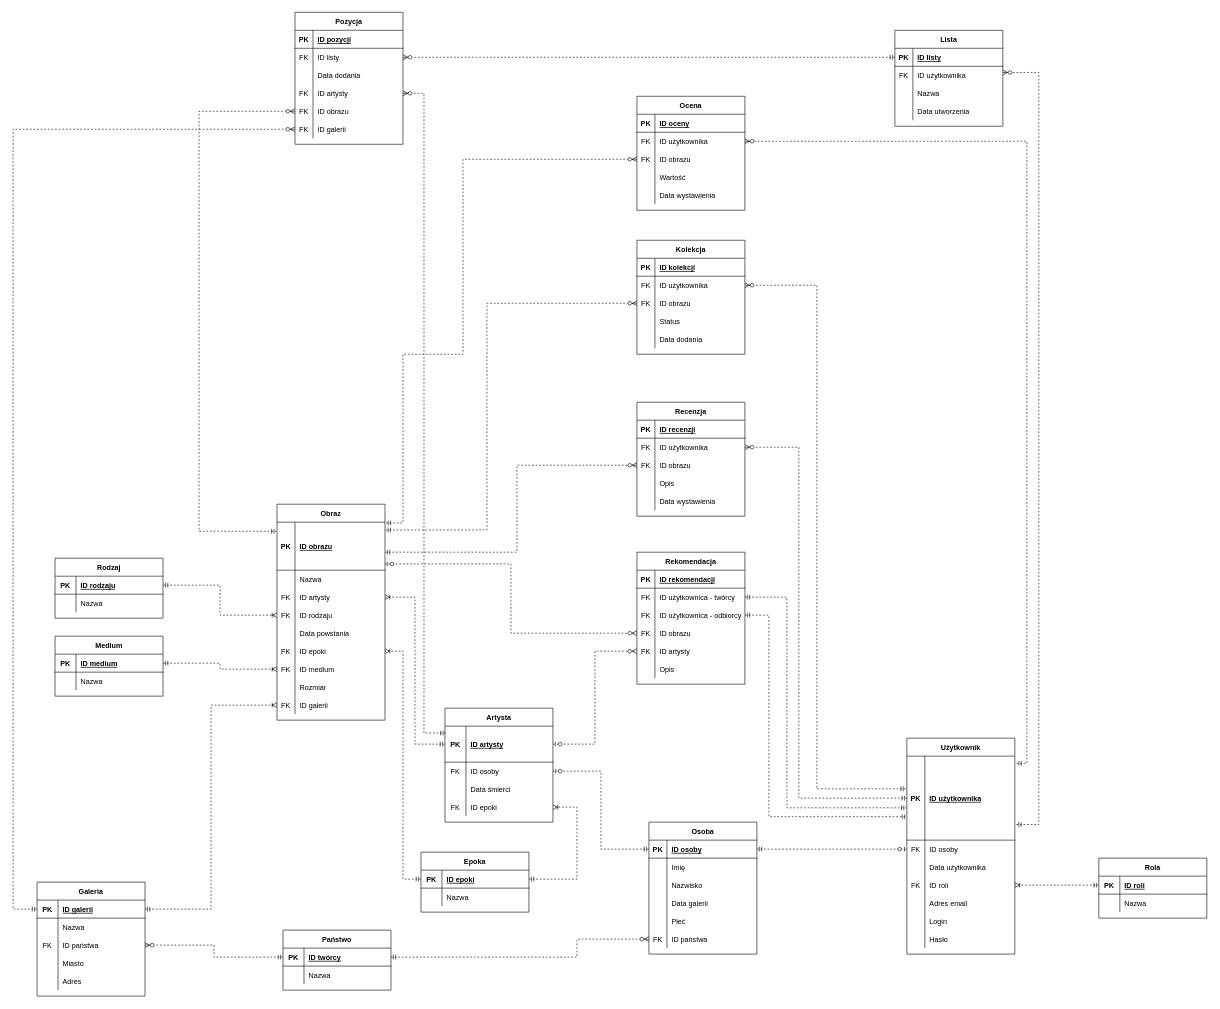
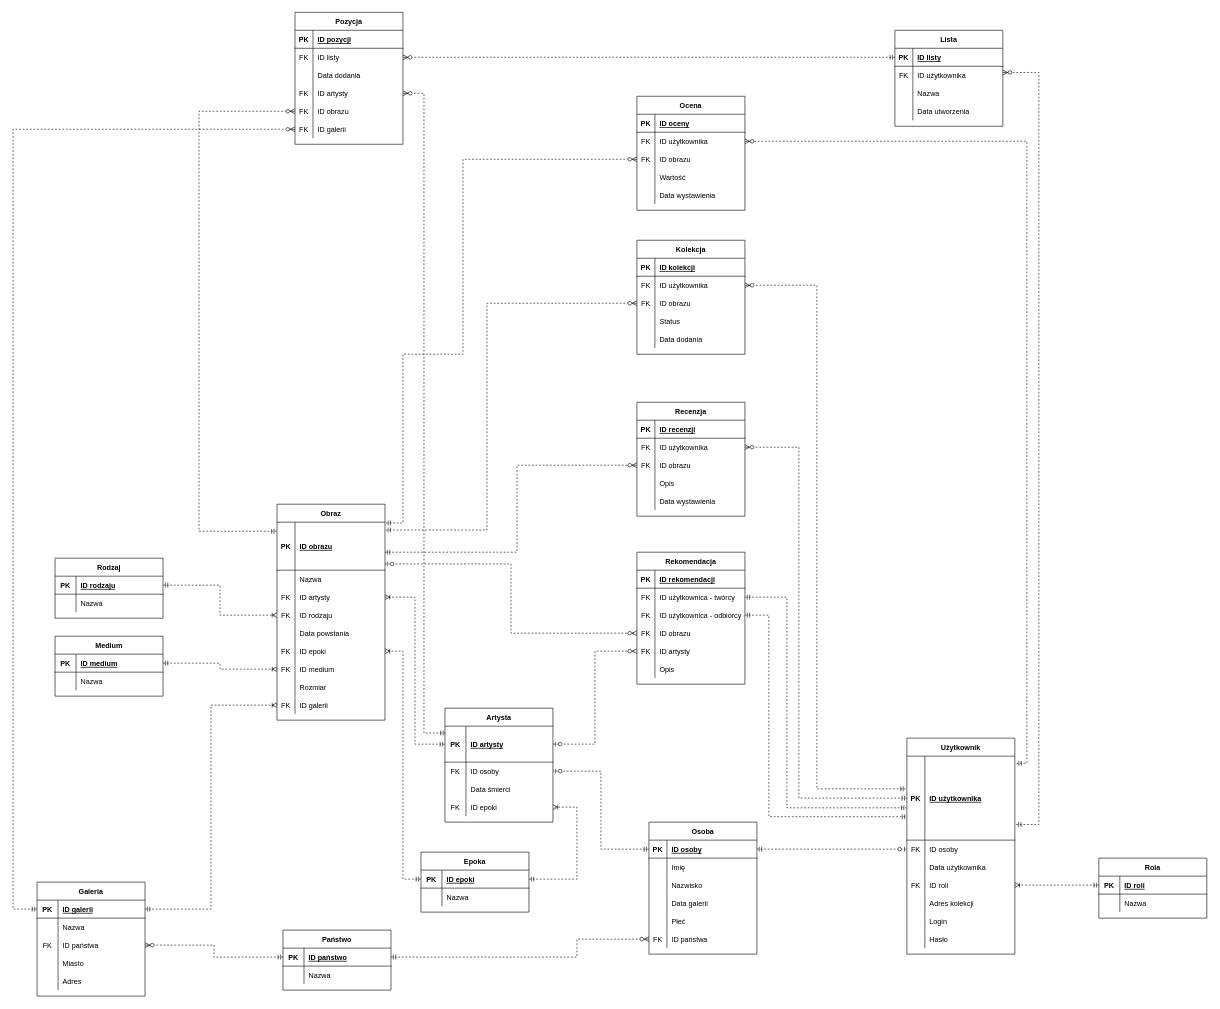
- <mxCell id="93" value="Adres email" style="shape=partialRectangle;connectable=0;fillColor=none;top=0;left=0;bottom=0;right=0;align=left;spacingLeft=6;overflow=hidden;" parent="91" vertex="1"><mxGeometry x="30" width="150.0" height="30" as="geometry"><mxRectangle width="150.0" height="30" as="alternateBounds" /></mxGeometry></mxCell>
+ <mxCell id="93" value="Adres kolekcji" style="shape=partialRectangle;connectable=0;fillColor=none;top=0;left=0;bottom=0;right=0;align=left;spacingLeft=6;overflow=hidden;" parent="91" vertex="1"><mxGeometry x="30" width="150.0" height="30" as="geometry"><mxRectangle width="150.0" height="30" as="alternateBounds" /></mxGeometry></mxCell>
- <mxCell id="230" value="ID twórcy" style="shape=partialRectangle;connectable=0;fillColor=none;top=0;left=0;bottom=0;right=0;align=left;spacingLeft=6;fontStyle=5;overflow=hidden;" parent="228" vertex="1"><mxGeometry x="35" width="145" height="30" as="geometry"><mxRectangle width="145" height="30" as="alternateBounds" /></mxGeometry></mxCell>
+ <mxCell id="230" value="ID państwo" style="shape=partialRectangle;connectable=0;fillColor=none;top=0;left=0;bottom=0;right=0;align=left;spacingLeft=6;fontStyle=5;overflow=hidden;" parent="228" vertex="1"><mxGeometry x="35" width="145" height="30" as="geometry"><mxRectangle width="145" height="30" as="alternateBounds" /></mxGeometry></mxCell>
